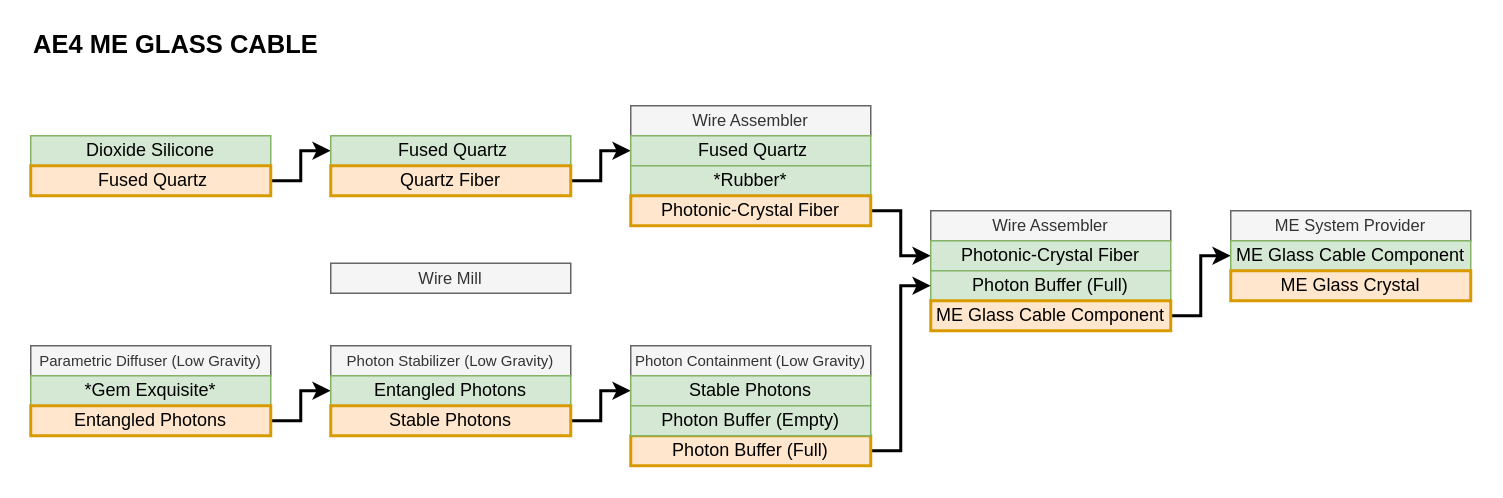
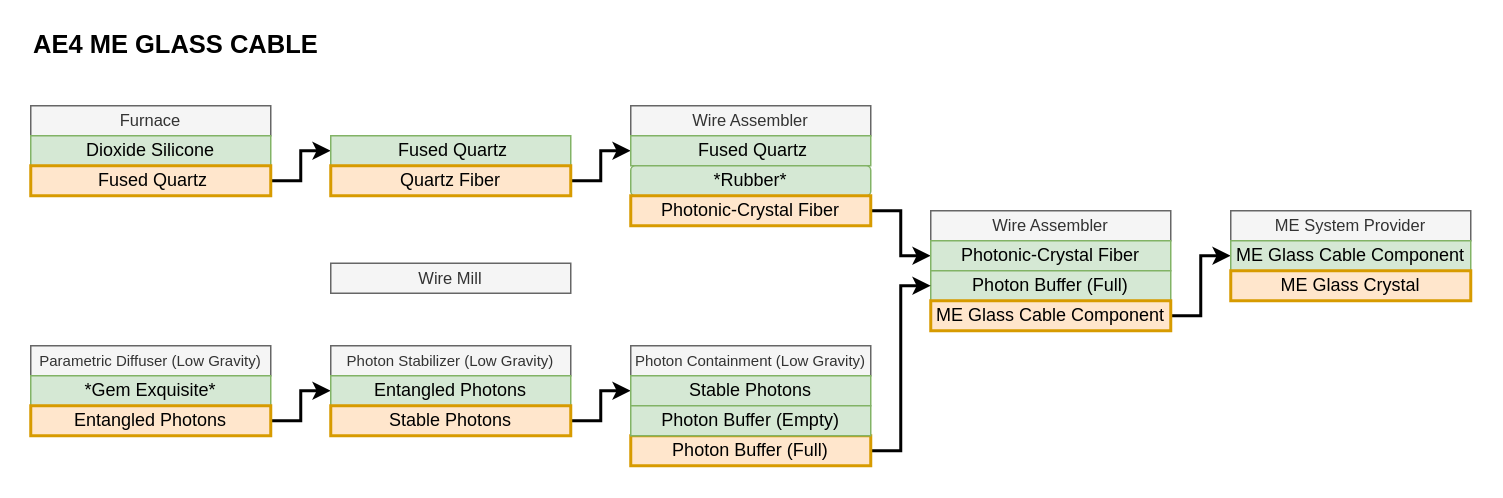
+ <mxCell id="3" value="Furnace" style="rounded=0;whiteSpace=wrap;html=1;shadow=0;glass=0;sketch=0;strokeWidth=1;fillColor=#f5f5f5;strokeColor=#666666;fontColor=#333333;fontSize=11;" parent="1" vertex="1"><mxGeometry x="20" y="70" width="160" height="20" as="geometry" /></mxCell>
- <mxCell id="13" value="&lt;span style=&quot;font-size: 12px;&quot;&gt;*Rubber*&lt;/span&gt;" style="rounded=0;whiteSpace=wrap;html=1;shadow=0;glass=0;sketch=0;strokeWidth=1;fillColor=#d5e8d4;strokeColor=#82b366;fontSize=12;" parent="1" vertex="1"><mxGeometry x="420" y="110" width="160" height="20" as="geometry" /></mxCell>
+ <mxCell id="13" value="&lt;span style=&quot;font-size: 12px;&quot;&gt;*Rubber*&lt;/span&gt;" style="whiteSpace=wrap;html=1;shadow=0;glass=0;sketch=0;strokeWidth=1;fillColor=#d5e8d4;strokeColor=#82b366;fontSize=12;rounded=1;" parent="1" vertex="1"><mxGeometry x="420" y="110" width="160" height="20" as="geometry" /></mxCell>
